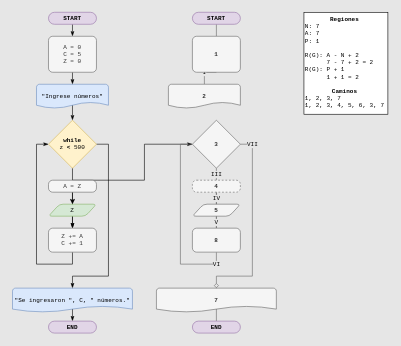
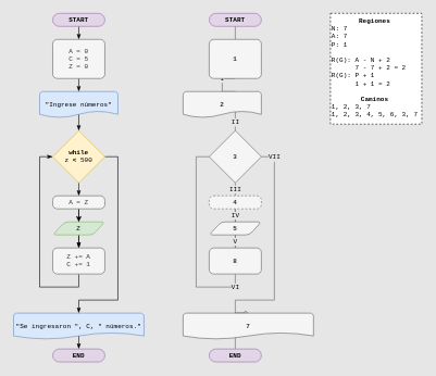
- <mxCell id="2" value="&lt;div style=&quot;text-align: center;&quot;&gt;&lt;span style=&quot;background-color: initial;&quot;&gt;&lt;b&gt;Regiones&lt;/b&gt;&lt;/span&gt;&lt;/div&gt;N: 7&lt;br&gt;A: 7&lt;br&gt;P: 1&lt;br&gt;&lt;br&gt;R(G): A - N + 2&lt;br&gt;&amp;nbsp; &amp;nbsp; &amp;nbsp; 7 - 7 + 2 = 2&lt;br&gt;R(G): P + 1&lt;br&gt;&amp;nbsp; &amp;nbsp; &amp;nbsp; 1 + 1 = 2&lt;br&gt;&lt;br&gt;&lt;div style=&quot;text-align: center;&quot;&gt;&lt;b style=&quot;background-color: initial;&quot;&gt;Caminos&lt;/b&gt;&lt;/div&gt;1, 2, 3, 7&lt;br&gt;1, 2, 3, 4, 5, 6, 3, 7" style="rounded=0;whiteSpace=wrap;html=1;labelBackgroundColor=none;labelBorderColor=none;fontFamily=Courier New;fontSize=10;strokeWidth=1;align=left;verticalAlign=top;" parent="1" vertex="1"><mxGeometry x="506" y="20" width="140" height="170" as="geometry" /></mxCell>
+ <mxCell id="2" value="&lt;div style=&quot;text-align: center;&quot;&gt;&lt;span style=&quot;background-color: initial;&quot;&gt;&lt;b&gt;Regiones&lt;/b&gt;&lt;/span&gt;&lt;/div&gt;N: 7&lt;br&gt;A: 7&lt;br&gt;P: 1&lt;br&gt;&lt;br&gt;R(G): A - N + 2&lt;br&gt;&amp;nbsp; &amp;nbsp; &amp;nbsp; 7 - 7 + 2 = 2&lt;br&gt;R(G): P + 1&lt;br&gt;&amp;nbsp; &amp;nbsp; &amp;nbsp; 1 + 1 = 2&lt;br&gt;&lt;br&gt;&lt;div style=&quot;text-align: center;&quot;&gt;&lt;b style=&quot;background-color: initial;&quot;&gt;Caminos&lt;/b&gt;&lt;/div&gt;1, 2, 3, 7&lt;br&gt;1, 2, 3, 4, 5, 6, 3, 7" style="rounded=0;whiteSpace=wrap;html=1;labelBackgroundColor=none;labelBorderColor=none;fontFamily=Courier New;fontSize=10;strokeWidth=1;align=left;verticalAlign=top;dashed=1;" parent="1" vertex="1"><mxGeometry x="506" y="20" width="140" height="170" as="geometry" /></mxCell>
+ <mxCell id="26" value="II" style="edgeStyle=orthogonalEdgeStyle;rounded=0;orthogonalLoop=1;jettySize=auto;html=1;exitX=0.5;exitY=0;exitDx=0;exitDy=0;exitPerimeter=0;entryX=0.5;entryY=0;entryDx=0;entryDy=0;entryPerimeter=0;fontFamily=Courier New;fontSize=10;fillColor=#f5f5f5;strokeColor=#666666;endArrow=none;endFill=0;labelBackgroundColor=#E6E6E6;" parent="1" source="27" target="30" edge="1"><mxGeometry x="0.667" relative="1" as="geometry"><Array as="points"><mxPoint x="360" y="160" /><mxPoint x="360" y="160" /></Array><mxPoint as="offset" /></mxGeometry></mxCell>
- <mxCell id="9" style="edgeStyle=orthogonalEdgeStyle;rounded=0;orthogonalLoop=1;jettySize=auto;html=1;exitX=0.5;exitY=1;exitDx=0;exitDy=0;exitPerimeter=0;fontFamily=Courier New;fontSize=10;endArrow=classicThin;endFill=1;" parent="1" source="11" target="30" edge="1"><mxGeometry relative="1" as="geometry" /></mxCell>
+ <mxCell id="9" style="edgeStyle=orthogonalEdgeStyle;rounded=0;orthogonalLoop=1;jettySize=auto;html=1;exitX=0.5;exitY=1;exitDx=0;exitDy=0;exitPerimeter=0;entryX=0.5;entryY=0;entryDx=0;entryDy=0;fontFamily=Courier New;fontSize=10;endArrow=classicThin;endFill=1;" parent="1" source="11" target="14" edge="1"><mxGeometry relative="1" as="geometry" /></mxCell>
- <mxCell id="39" value="7" style="strokeWidth=1;html=1;shape=mxgraph.flowchart.document2;whiteSpace=wrap;size=0.25;fontFamily=Courier New;fontSize=10;fillColor=#f5f5f5;strokeColor=#666666;fontColor=#333333;fontStyle=1" parent="1" vertex="1"><mxGeometry x="260" y="480" width="200" height="40" as="geometry" /></mxCell>
+ <mxCell id="39" value="7" style="strokeWidth=1;html=1;shape=mxgraph.flowchart.document2;whiteSpace=wrap;size=0.25;fontFamily=Courier New;fontSize=10;fillColor=#f5f5f5;strokeColor=#666666;fontColor=#333333;fontStyle=1" parent="1" vertex="1"><mxGeometry x="280" y="480" width="200" height="40" as="geometry" /></mxCell>
